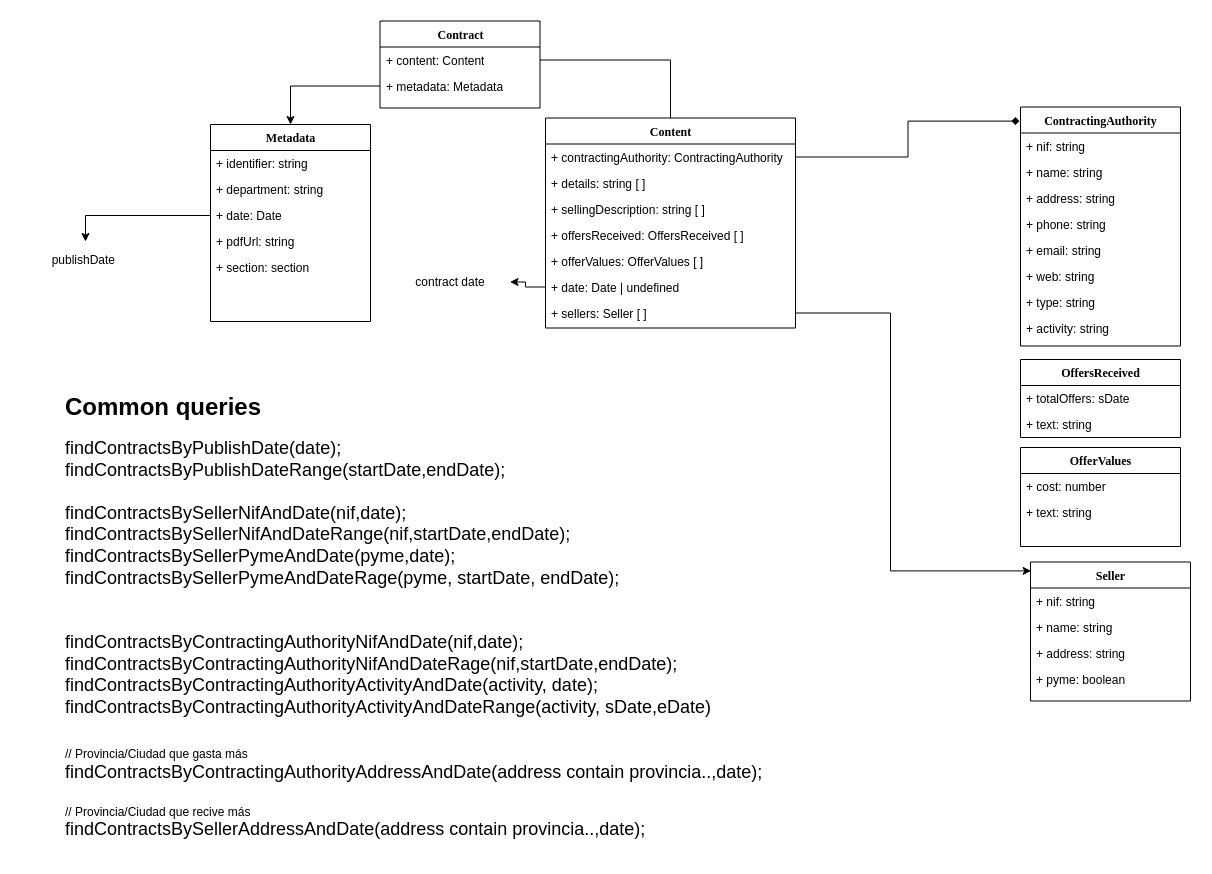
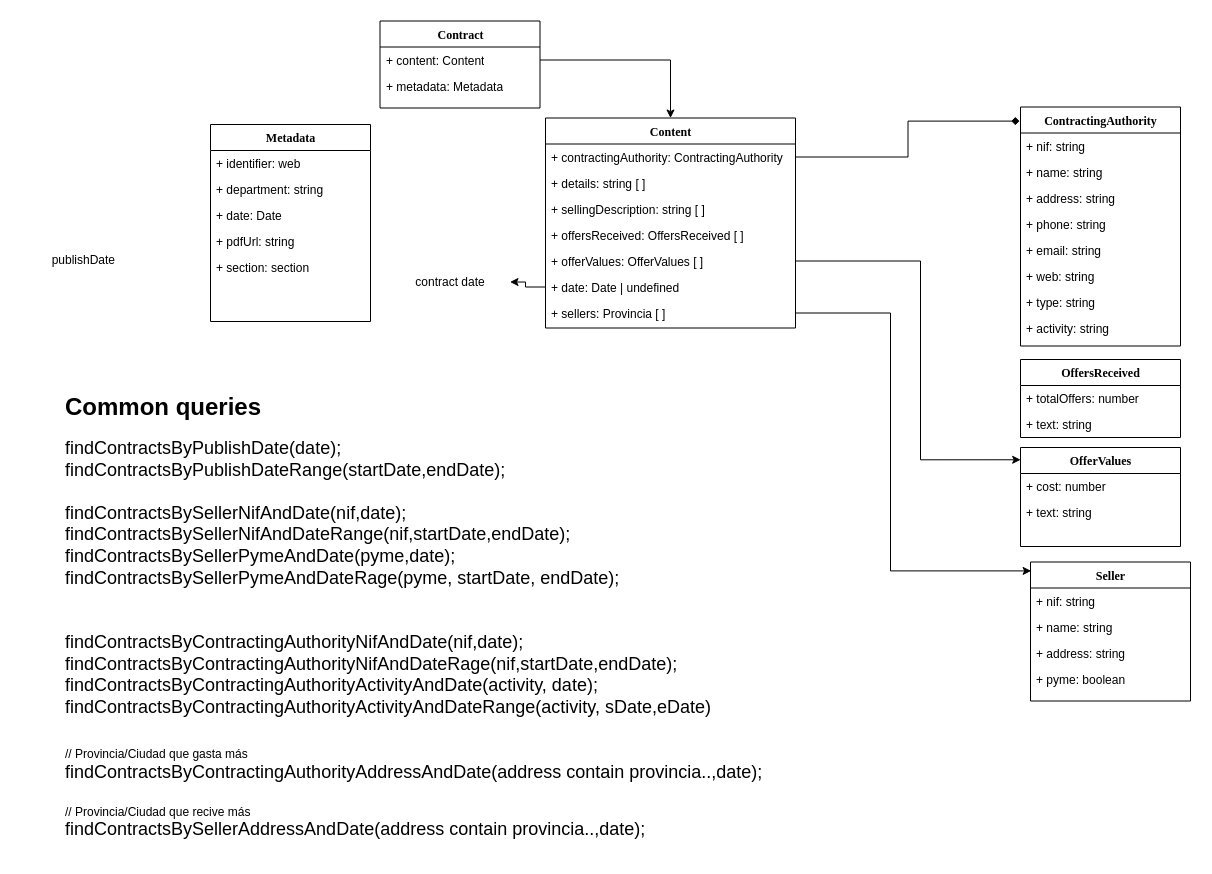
- <mxCell id="39" style="edgeStyle=orthogonalEdgeStyle;rounded=0;orthogonalLoop=1;jettySize=auto;html=1;exitX=0;exitY=0.5;exitDx=0;exitDy=0;entryX=0.5;entryY=0;entryDx=0;entryDy=0;" edge="1" parent="1" source="4" target="13"><mxGeometry relative="1" as="geometry" /></mxCell>
- <mxCell id="40" style="edgeStyle=orthogonalEdgeStyle;rounded=0;orthogonalLoop=1;jettySize=auto;html=1;exitX=1;exitY=0.5;exitDx=0;exitDy=0;entryX=0.5;entryY=0;entryDx=0;entryDy=0;endArrow=none;" edge="1" parent="1" source="3" target="5"><mxGeometry relative="1" as="geometry" /></mxCell>
+ <mxCell id="40" style="edgeStyle=orthogonalEdgeStyle;rounded=0;orthogonalLoop=1;jettySize=auto;html=1;exitX=1;exitY=0.5;exitDx=0;exitDy=0;entryX=0.5;entryY=0;entryDx=0;entryDy=0;" edge="1" parent="1" source="3" target="5"><mxGeometry relative="1" as="geometry" /></mxCell>
- <mxCell id="14" value="+ identifier: string" style="text;html=1;strokeColor=none;fillColor=none;align=left;verticalAlign=top;spacingLeft=4;spacingRight=4;whiteSpace=wrap;overflow=hidden;rotatable=0;points=[[0,0.5],[1,0.5]];portConstraint=eastwest;" parent="13" vertex="1"><mxGeometry y="26" width="160" height="26" as="geometry" /></mxCell>
+ <mxCell id="14" value="+ identifier: web" style="text;html=1;strokeColor=none;fillColor=none;align=left;verticalAlign=top;spacingLeft=4;spacingRight=4;whiteSpace=wrap;overflow=hidden;rotatable=0;points=[[0,0.5],[1,0.5]];portConstraint=eastwest;" parent="13" vertex="1"><mxGeometry y="26" width="160" height="26" as="geometry" /></mxCell>
- <mxCell id="42" style="edgeStyle=orthogonalEdgeStyle;rounded=0;orthogonalLoop=1;jettySize=auto;html=1;" edge="1" parent="1" source="16" target="41"><mxGeometry relative="1" as="geometry" /></mxCell>
- <mxCell id="12" value="+ sellers: Seller [ ]" style="text;html=1;strokeColor=none;fillColor=none;align=left;verticalAlign=top;spacingLeft=4;spacingRight=4;whiteSpace=wrap;overflow=hidden;rotatable=0;points=[[0,0.5],[1,0.5]];portConstraint=eastwest;" vertex="1" parent="5"><mxGeometry y="182" width="250" height="26" as="geometry" /></mxCell>
+ <mxCell id="12" value="+ sellers: Provincia [ ]" style="text;html=1;strokeColor=none;fillColor=none;align=left;verticalAlign=top;spacingLeft=4;spacingRight=4;whiteSpace=wrap;overflow=hidden;rotatable=0;points=[[0,0.5],[1,0.5]];portConstraint=eastwest;" vertex="1" parent="5"><mxGeometry y="182" width="250" height="26" as="geometry" /></mxCell>
+ <mxCell id="46" style="edgeStyle=orthogonalEdgeStyle;rounded=0;orthogonalLoop=1;jettySize=auto;html=1;entryX=0.001;entryY=0.124;entryDx=0;entryDy=0;entryPerimeter=0;" edge="1" parent="1" source="10" target="28"><mxGeometry relative="1" as="geometry"><Array as="points"><mxPoint x="920" y="261" /><mxPoint x="920" y="460" /></Array></mxGeometry></mxCell>
- <mxCell id="32" value="+ totalOffers: sDate" style="text;html=1;strokeColor=none;fillColor=none;align=left;verticalAlign=top;spacingLeft=4;spacingRight=4;whiteSpace=wrap;overflow=hidden;rotatable=0;points=[[0,0.5],[1,0.5]];portConstraint=eastwest;" parent="31" vertex="1"><mxGeometry y="26" width="160" height="26" as="geometry" /></mxCell>
+ <mxCell id="32" value="+ totalOffers: number" style="text;html=1;strokeColor=none;fillColor=none;align=left;verticalAlign=top;spacingLeft=4;spacingRight=4;whiteSpace=wrap;overflow=hidden;rotatable=0;points=[[0,0.5],[1,0.5]];portConstraint=eastwest;" parent="31" vertex="1"><mxGeometry y="26" width="160" height="26" as="geometry" /></mxCell>
